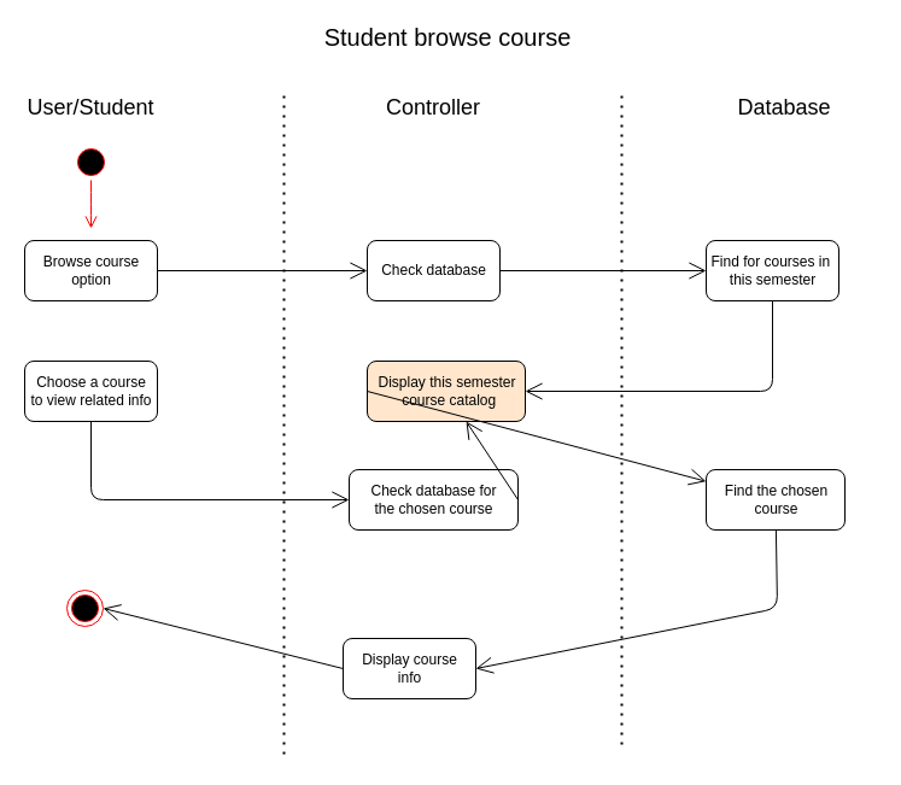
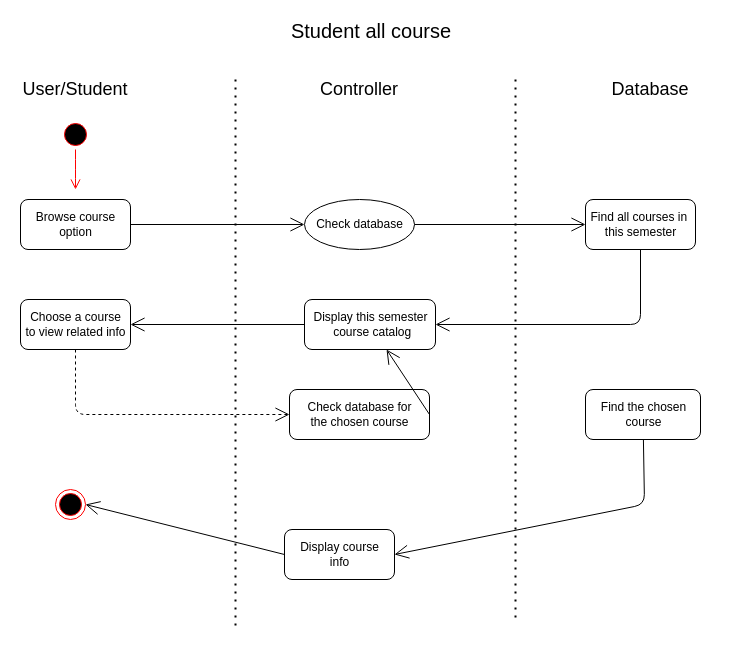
- <mxCell id="2" value="&lt;font style=&quot;font-size: 20px&quot;&gt;Student browse course&lt;/font&gt;" style="text;html=1;strokeColor=none;fillColor=none;align=center;verticalAlign=middle;whiteSpace=wrap;rounded=0;" vertex="1" parent="1"><mxGeometry x="226" y="20" width="290" height="20" as="geometry" /></mxCell>
+ <mxCell id="2" value="&lt;font style=&quot;font-size: 20px&quot;&gt;Student all course&lt;/font&gt;" style="text;html=1;strokeColor=none;fillColor=none;align=center;verticalAlign=middle;whiteSpace=wrap;rounded=0;" vertex="1" parent="1"><mxGeometry x="226" y="20" width="290" height="20" as="geometry" /></mxCell>
- <mxCell id="11" value="Check database" style="html=1;rounded=1;" vertex="1" parent="1"><mxGeometry x="304" y="199" width="110" height="50" as="geometry" /></mxCell>
+ <mxCell id="11" value="Check database" style="ellipse;html=1;" vertex="1" parent="1"><mxGeometry x="304" y="199" width="110" height="50" as="geometry" /></mxCell>
- <mxCell id="12" value="Find for courses in&amp;nbsp;&lt;br&gt;this semester" style="html=1;rounded=1;" vertex="1" parent="1"><mxGeometry x="585" y="199" width="110" height="50" as="geometry" /></mxCell>
+ <mxCell id="12" value="Find all courses in&amp;nbsp;&lt;br&gt;this semester" style="html=1;rounded=1;" vertex="1" parent="1"><mxGeometry x="585" y="199" width="110" height="50" as="geometry" /></mxCell>
- <mxCell id="13" value="Display this&amp;nbsp;semester&lt;br&gt;&amp;nbsp;course catalog" style="html=1;rounded=1;fillColor=#ffe6cc;" vertex="1" parent="1"><mxGeometry x="304" y="299" width="131" height="50" as="geometry" /></mxCell>
+ <mxCell id="13" value="Display this&amp;nbsp;semester&lt;br&gt;&amp;nbsp;course catalog" style="html=1;rounded=1;" vertex="1" parent="1"><mxGeometry x="304" y="299" width="131" height="50" as="geometry" /></mxCell>
- <mxCell id="18" value="" style="endArrow=open;endFill=1;endSize=12;html=1;exitX=0;exitY=0.5;exitDx=0;exitDy=0;" edge="1" parent="1" source="13" target="26"><mxGeometry width="160" relative="1" as="geometry"><mxPoint x="140" y="234" as="sourcePoint" /><mxPoint x="314" y="234" as="targetPoint" /></mxGeometry></mxCell>
+ <mxCell id="18" value="" style="endArrow=open;endFill=1;endSize=12;html=1;entryX=1;entryY=0.5;entryDx=0;entryDy=0;exitX=0;exitY=0.5;exitDx=0;exitDy=0;" edge="1" parent="1" source="13" target="17"><mxGeometry width="160" relative="1" as="geometry"><mxPoint x="140" y="234" as="sourcePoint" /><mxPoint x="314" y="234" as="targetPoint" /></mxGeometry></mxCell>
- <mxCell id="20" value="" style="endArrow=open;endFill=1;endSize=12;html=1;entryX=0;entryY=0.5;entryDx=0;entryDy=0;exitX=0.5;exitY=1;exitDx=0;exitDy=0;" edge="1" parent="1" source="17" target="19"><mxGeometry width="160" relative="1" as="geometry"><mxPoint x="314" y="334" as="sourcePoint" /><mxPoint x="140" y="334" as="targetPoint" /><Array as="points"><mxPoint x="75" y="414" /></Array></mxGeometry></mxCell>
+ <mxCell id="20" value="" style="endArrow=open;endFill=1;endSize=12;html=1;entryX=0;entryY=0.5;entryDx=0;entryDy=0;exitX=0.5;exitY=1;exitDx=0;exitDy=0;dashed=1;" edge="1" parent="1" source="17" target="19"><mxGeometry width="160" relative="1" as="geometry"><mxPoint x="314" y="334" as="sourcePoint" /><mxPoint x="140" y="334" as="targetPoint" /><Array as="points"><mxPoint x="75" y="414" /></Array></mxGeometry></mxCell>
